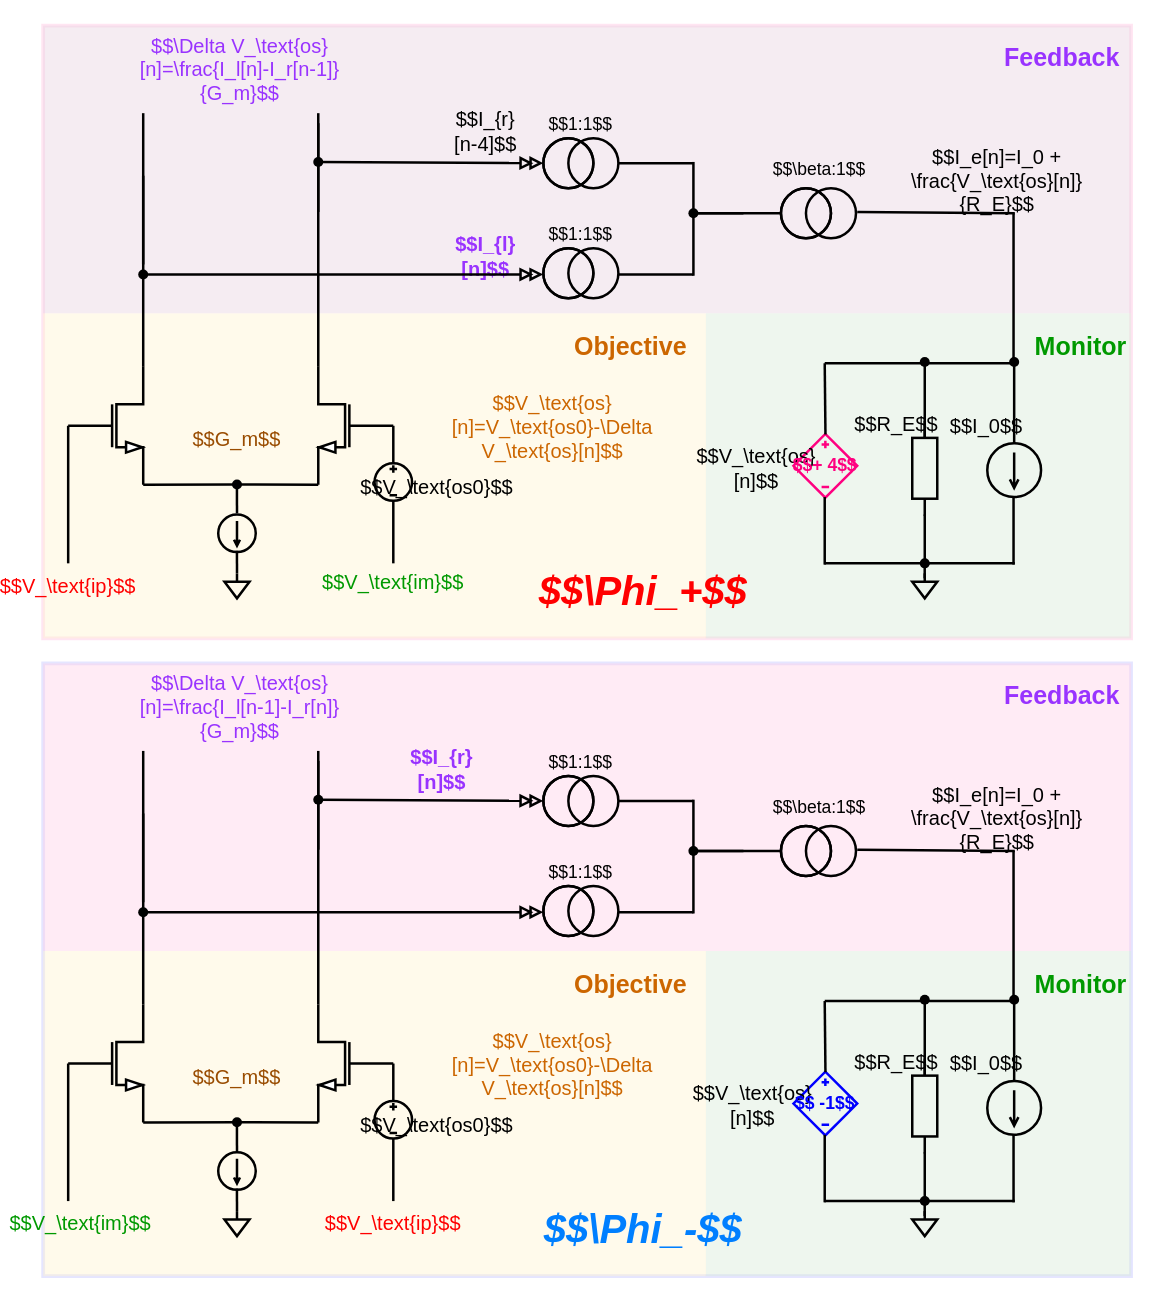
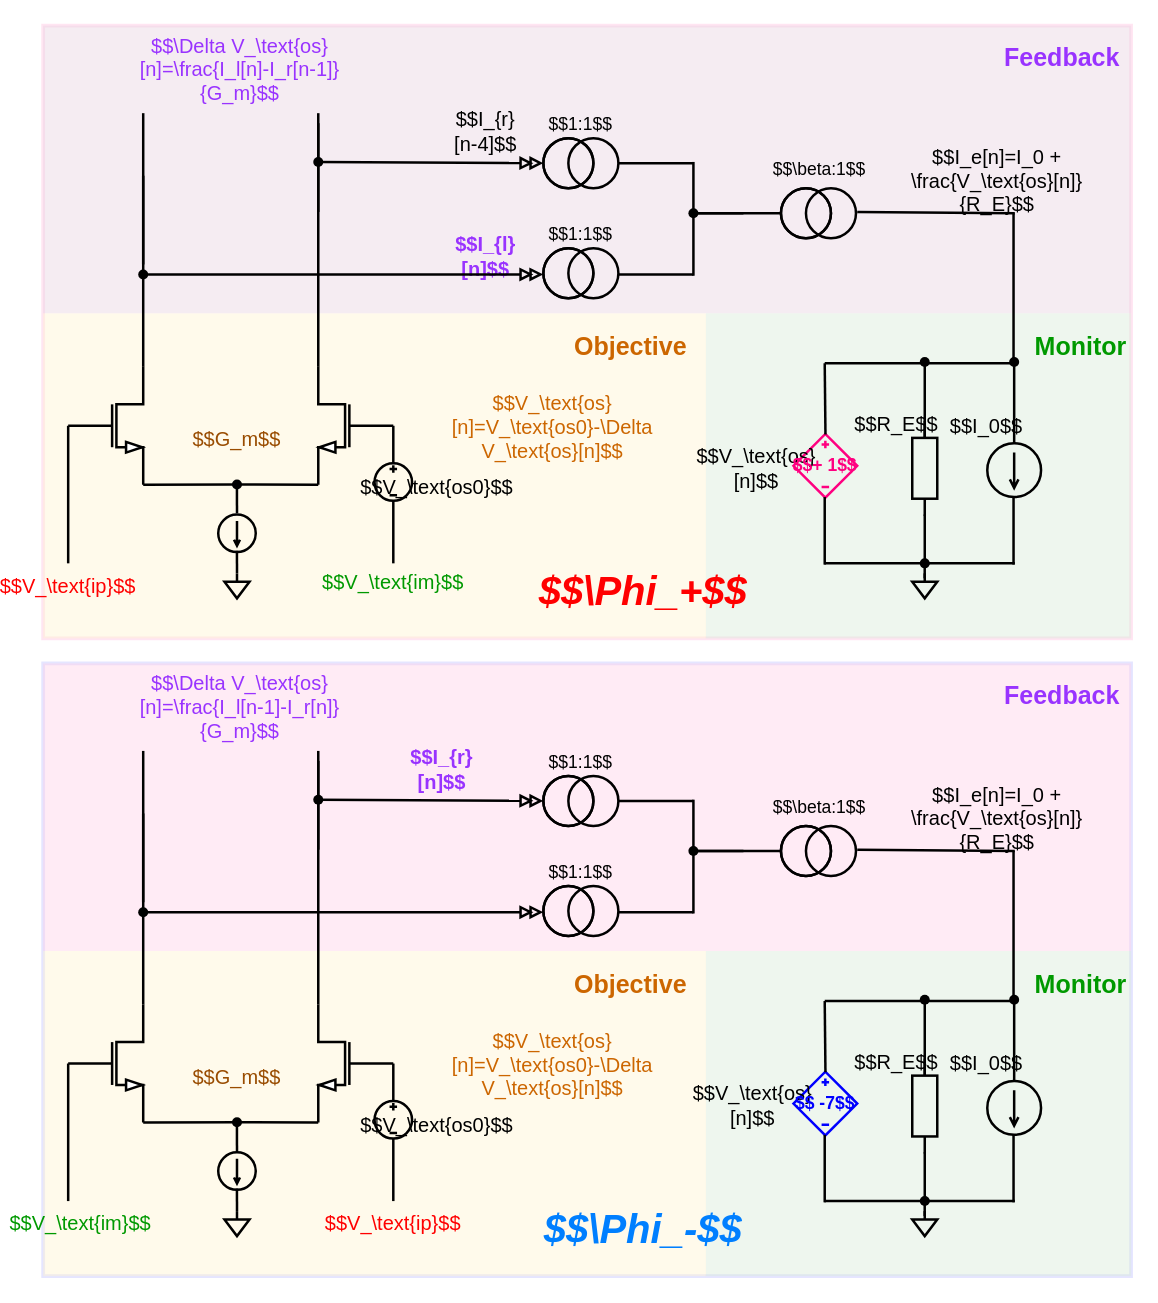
- <mxCell id="76" value="&lt;font style=&quot;font-size: 14px; color: rgb(255, 0, 128);&quot;&gt;&lt;b style=&quot;&quot;&gt;$$+ 4$$&lt;/b&gt;&lt;/font&gt;" style="text;html=1;align=center;verticalAlign=middle;whiteSpace=wrap;rounded=0;strokeWidth=2;" parent="1" vertex="1"><mxGeometry x="623" y="357" width="65" height="30" as="geometry" /></mxCell>
+ <mxCell id="76" value="&lt;font style=&quot;font-size: 14px; color: rgb(255, 0, 128);&quot;&gt;&lt;b style=&quot;&quot;&gt;$$+ 1$$&lt;/b&gt;&lt;/font&gt;" style="text;html=1;align=center;verticalAlign=middle;whiteSpace=wrap;rounded=0;strokeWidth=2;" parent="1" vertex="1"><mxGeometry x="623" y="357" width="65" height="30" as="geometry" /></mxCell>
- <mxCell id="148" value="&lt;font style=&quot;font-size: 14px; color: rgb(0, 0, 255);&quot;&gt;&lt;b style=&quot;&quot;&gt;$$ -1$$&lt;/b&gt;&lt;/font&gt;" style="text;html=1;align=center;verticalAlign=middle;whiteSpace=wrap;rounded=0;strokeWidth=2;" parent="1" vertex="1"><mxGeometry x="623" y="867" width="65" height="30" as="geometry" /></mxCell>
+ <mxCell id="148" value="&lt;font style=&quot;font-size: 14px; color: rgb(0, 0, 255);&quot;&gt;&lt;b style=&quot;&quot;&gt;$$ -7$$&lt;/b&gt;&lt;/font&gt;" style="text;html=1;align=center;verticalAlign=middle;whiteSpace=wrap;rounded=0;strokeWidth=2;" parent="1" vertex="1"><mxGeometry x="623" y="867" width="65" height="30" as="geometry" /></mxCell>
